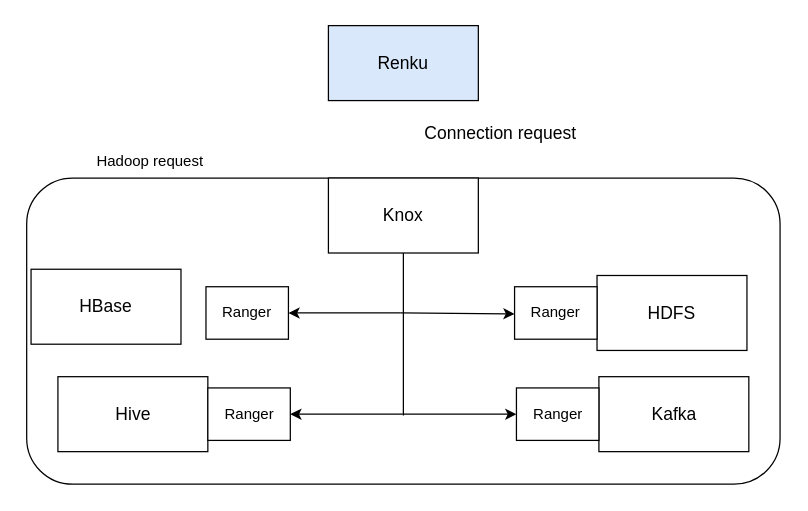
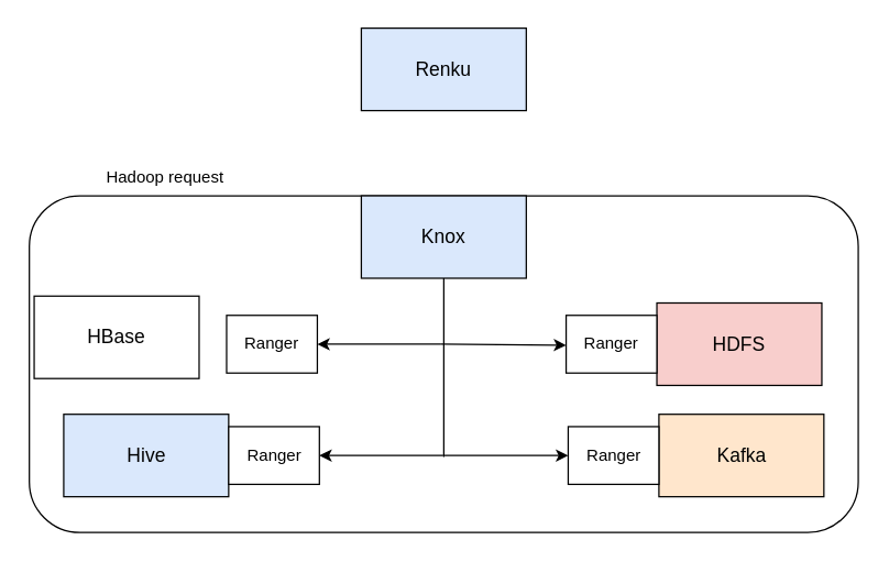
- <mxCell id="3" value="&lt;div&gt;&lt;font style=&quot;font-size: 14px&quot;&gt;Connection&lt;/font&gt;&lt;font style=&quot;font-size: 14px&quot;&gt; request&lt;/font&gt;&lt;/div&gt;" style="text;html=1;strokeColor=none;fillColor=none;align=center;verticalAlign=middle;whiteSpace=wrap;rounded=0;" vertex="1" parent="1"><mxGeometry x="305" y="96" width="190" height="20" as="geometry" /></mxCell>
- <mxCell id="4" value="&lt;font style=&quot;font-size: 14px&quot;&gt;Knox&lt;/font&gt;" style="rounded=0;whiteSpace=wrap;html=1;" vertex="1" parent="1"><mxGeometry x="262" y="142" width="120" height="60" as="geometry" /></mxCell>
+ <mxCell id="4" value="&lt;font style=&quot;font-size: 14px&quot;&gt;Knox&lt;/font&gt;" style="rounded=0;whiteSpace=wrap;html=1;fillColor=#dae8fc;" vertex="1" parent="1"><mxGeometry x="262" y="142" width="120" height="60" as="geometry" /></mxCell>
- <mxCell id="8" value="&lt;font style=&quot;font-size: 14px&quot;&gt;HDFS&lt;/font&gt;" style="rounded=0;whiteSpace=wrap;html=1;" vertex="1" parent="1"><mxGeometry x="477" y="220" width="120" height="60" as="geometry" /></mxCell>
+ <mxCell id="8" value="&lt;font style=&quot;font-size: 14px&quot;&gt;HDFS&lt;/font&gt;" style="rounded=0;whiteSpace=wrap;html=1;fillColor=#f8cecc;" vertex="1" parent="1"><mxGeometry x="477" y="220" width="120" height="60" as="geometry" /></mxCell>
- <mxCell id="6" value="&lt;font style=&quot;font-size: 14px&quot;&gt;Hive&lt;/font&gt;" style="rounded=0;whiteSpace=wrap;html=1;" vertex="1" parent="1"><mxGeometry x="45.5" y="301" width="120" height="60" as="geometry" /></mxCell>
+ <mxCell id="6" value="&lt;font style=&quot;font-size: 14px&quot;&gt;Hive&lt;/font&gt;" style="rounded=0;whiteSpace=wrap;html=1;fillColor=#dae8fc;" vertex="1" parent="1"><mxGeometry x="45.5" y="301" width="120" height="60" as="geometry" /></mxCell>
- <mxCell id="7" value="&lt;font style=&quot;font-size: 14px&quot;&gt;Kafka&lt;/font&gt;" style="rounded=0;whiteSpace=wrap;html=1;" vertex="1" parent="1"><mxGeometry x="478.5" y="301" width="120" height="60" as="geometry" /></mxCell>
+ <mxCell id="7" value="&lt;font style=&quot;font-size: 14px&quot;&gt;Kafka&lt;/font&gt;" style="rounded=0;whiteSpace=wrap;html=1;fillColor=#ffe6cc;" vertex="1" parent="1"><mxGeometry x="478.5" y="301" width="120" height="60" as="geometry" /></mxCell>
